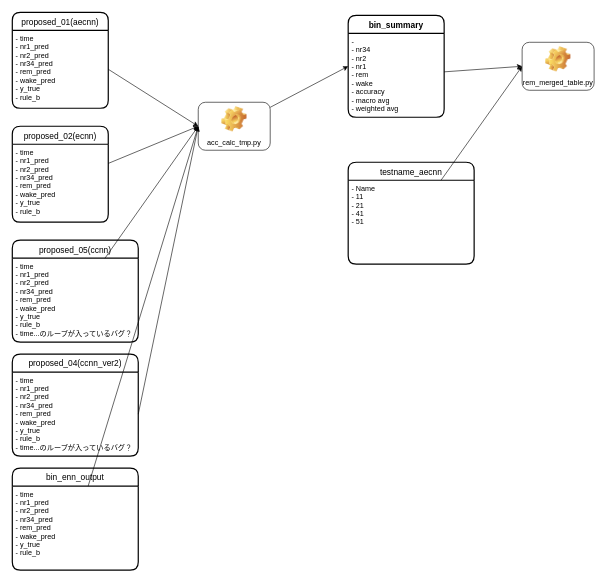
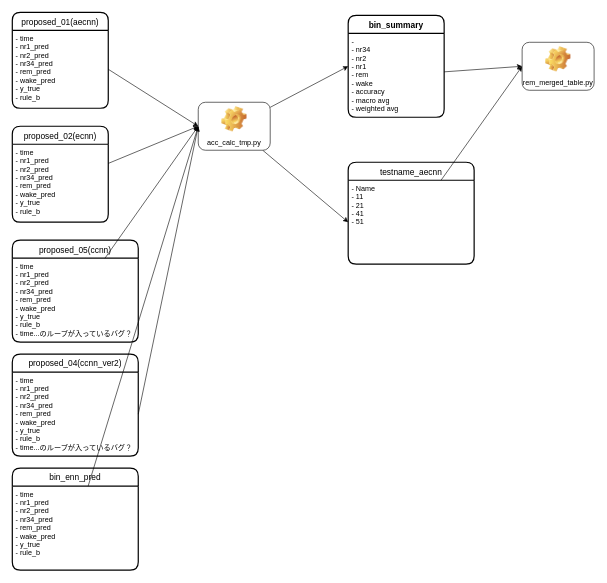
+ <mxCell id="12" style="edgeStyle=none;html=1;entryX=0;entryY=0.5;entryDx=0;entryDy=0;" edge="1" parent="1" source="13" target="20"><mxGeometry relative="1" as="geometry" /></mxCell>
- <mxCell id="24" value="bin_enn_output" style="swimlane;childLayout=stackLayout;horizontal=1;startSize=30;horizontalStack=0;rounded=1;fontSize=14;fontStyle=0;strokeWidth=2;resizeParent=0;resizeLast=1;shadow=0;dashed=0;align=center;" vertex="1" parent="1"><mxGeometry x="20" y="780" width="210" height="170" as="geometry" /></mxCell>
+ <mxCell id="24" value="bin_enn_pred" style="swimlane;childLayout=stackLayout;horizontal=1;startSize=30;horizontalStack=0;rounded=1;fontSize=14;fontStyle=0;strokeWidth=2;resizeParent=0;resizeLast=1;shadow=0;dashed=0;align=center;" vertex="1" parent="1"><mxGeometry x="20" y="780" width="210" height="170" as="geometry" /></mxCell>
